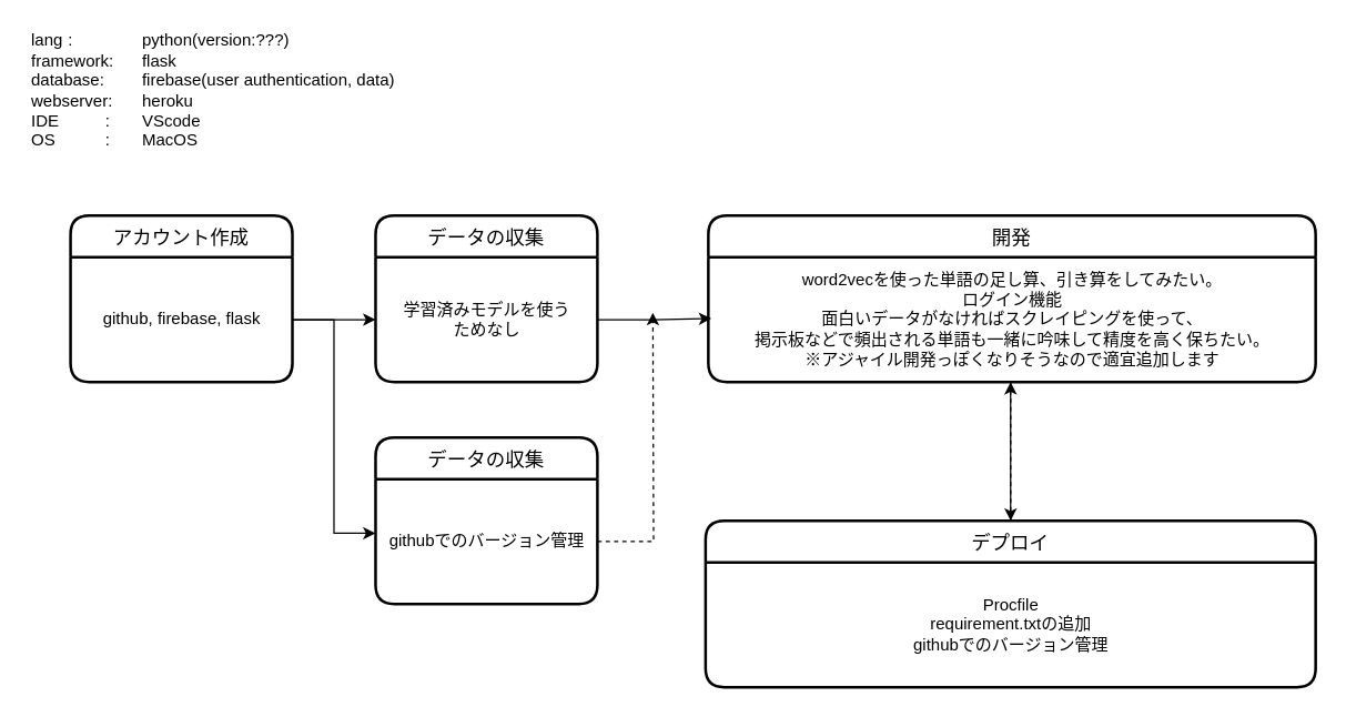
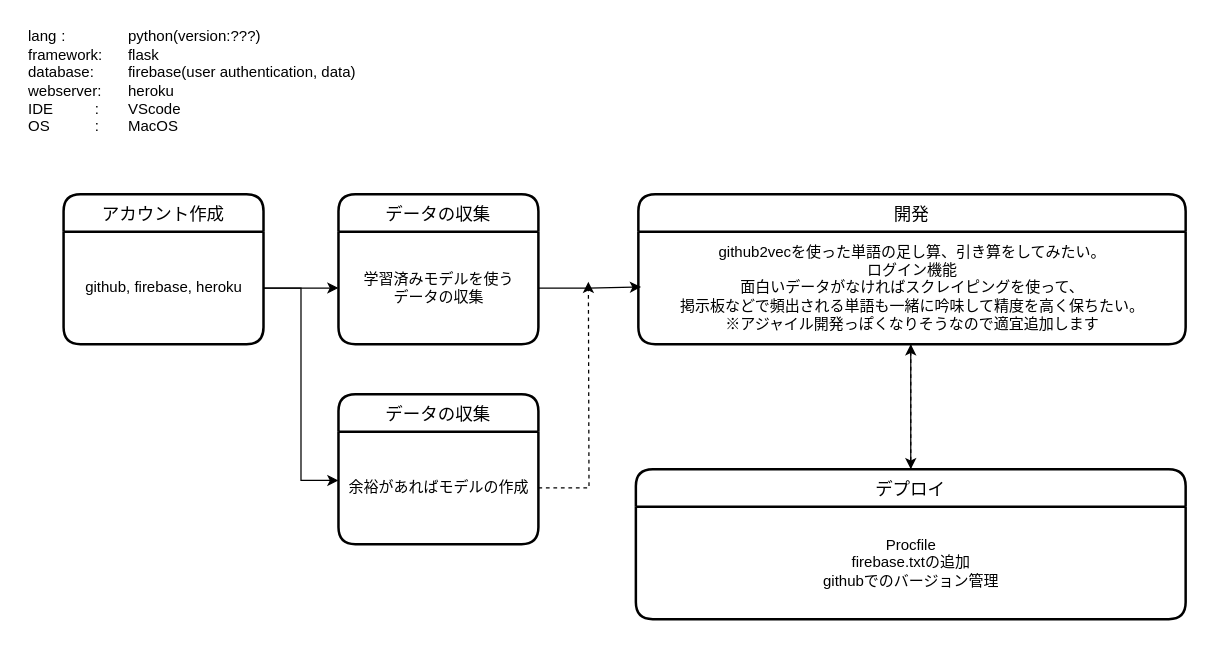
- <mxCell id="3" value="github, firebase, flask" style="text;html=1;align=center;verticalAlign=middle;resizable=0;points=[];autosize=1;strokeColor=none;" parent="2" vertex="1"><mxGeometry y="30" width="160" height="90" as="geometry" /></mxCell>
+ <mxCell id="3" value="github, firebase, heroku" style="text;html=1;align=center;verticalAlign=middle;resizable=0;points=[];autosize=1;strokeColor=none;" parent="2" vertex="1"><mxGeometry y="30" width="160" height="90" as="geometry" /></mxCell>
- <mxCell id="5" value="学習済みモデルを使う&lt;br&gt;ためなし" style="text;html=1;align=center;verticalAlign=middle;resizable=0;points=[];autosize=1;strokeColor=none;" parent="4" vertex="1"><mxGeometry y="30" width="160" height="90" as="geometry" /></mxCell>
+ <mxCell id="5" value="学習済みモデルを使う&lt;br&gt;データの収集" style="text;html=1;align=center;verticalAlign=middle;resizable=0;points=[];autosize=1;strokeColor=none;" parent="4" vertex="1"><mxGeometry y="30" width="160" height="90" as="geometry" /></mxCell>
- <mxCell id="9" value="&lt;div&gt;word2vecを使った単語の足し算、引き算をしてみたい。&lt;span&gt;&#09;&#09;&#09;&#09;&#09;&lt;/span&gt;&lt;/div&gt;&lt;div&gt;ログイン機能&lt;span&gt;&#09;&#09;&#09;&#09;&#09;&lt;/span&gt;&lt;/div&gt;&lt;div&gt;面白いデータがなければスクレイピングを使って、&lt;/div&gt;&lt;div&gt;掲示板などで頻出される単語も一緒に吟味して精度を高く保ちたい。&lt;span&gt;&#09;&#09;&#09;&#09;&#09;&lt;/span&gt;&lt;/div&gt;※アジャイル開発っぽくなりそうなので適宜追加します" style="text;html=1;align=center;verticalAlign=middle;resizable=0;points=[];autosize=1;strokeColor=none;" parent="8" vertex="1"><mxGeometry y="30" width="438" height="90" as="geometry" /></mxCell>
+ <mxCell id="9" value="&lt;div&gt;github2vecを使った単語の足し算、引き算をしてみたい。&lt;span&gt;&#09;&#09;&#09;&#09;&#09;&lt;/span&gt;&lt;/div&gt;&lt;div&gt;ログイン機能&lt;span&gt;&#09;&#09;&#09;&#09;&#09;&lt;/span&gt;&lt;/div&gt;&lt;div&gt;面白いデータがなければスクレイピングを使って、&lt;/div&gt;&lt;div&gt;掲示板などで頻出される単語も一緒に吟味して精度を高く保ちたい。&lt;span&gt;&#09;&#09;&#09;&#09;&#09;&lt;/span&gt;&lt;/div&gt;※アジャイル開発っぽくなりそうなので適宜追加します" style="text;html=1;align=center;verticalAlign=middle;resizable=0;points=[];autosize=1;strokeColor=none;" parent="8" vertex="1"><mxGeometry y="30" width="438" height="90" as="geometry" /></mxCell>
- <mxCell id="16" value="githubでのバージョン管理" style="text;html=1;align=center;verticalAlign=middle;resizable=0;points=[];autosize=1;strokeColor=none;" vertex="1" parent="15"><mxGeometry y="30" width="160" height="90" as="geometry" /></mxCell>
+ <mxCell id="16" value="余裕があればモデルの作成" style="text;html=1;align=center;verticalAlign=middle;resizable=0;points=[];autosize=1;strokeColor=none;" vertex="1" parent="15"><mxGeometry y="30" width="160" height="90" as="geometry" /></mxCell>
- <mxCell id="13" value="Procfile&lt;br&gt;requirement.txtの追加&lt;br&gt;githubでのバージョン管理" style="text;html=1;align=center;verticalAlign=middle;resizable=0;points=[];autosize=1;strokeColor=none;" vertex="1" parent="12"><mxGeometry y="30" width="440" height="90" as="geometry" /></mxCell>
+ <mxCell id="13" value="Procfile&lt;br&gt;firebase.txtの追加&lt;br&gt;githubでのバージョン管理" style="text;html=1;align=center;verticalAlign=middle;resizable=0;points=[];autosize=1;strokeColor=none;" vertex="1" parent="12"><mxGeometry y="30" width="440" height="90" as="geometry" /></mxCell>
